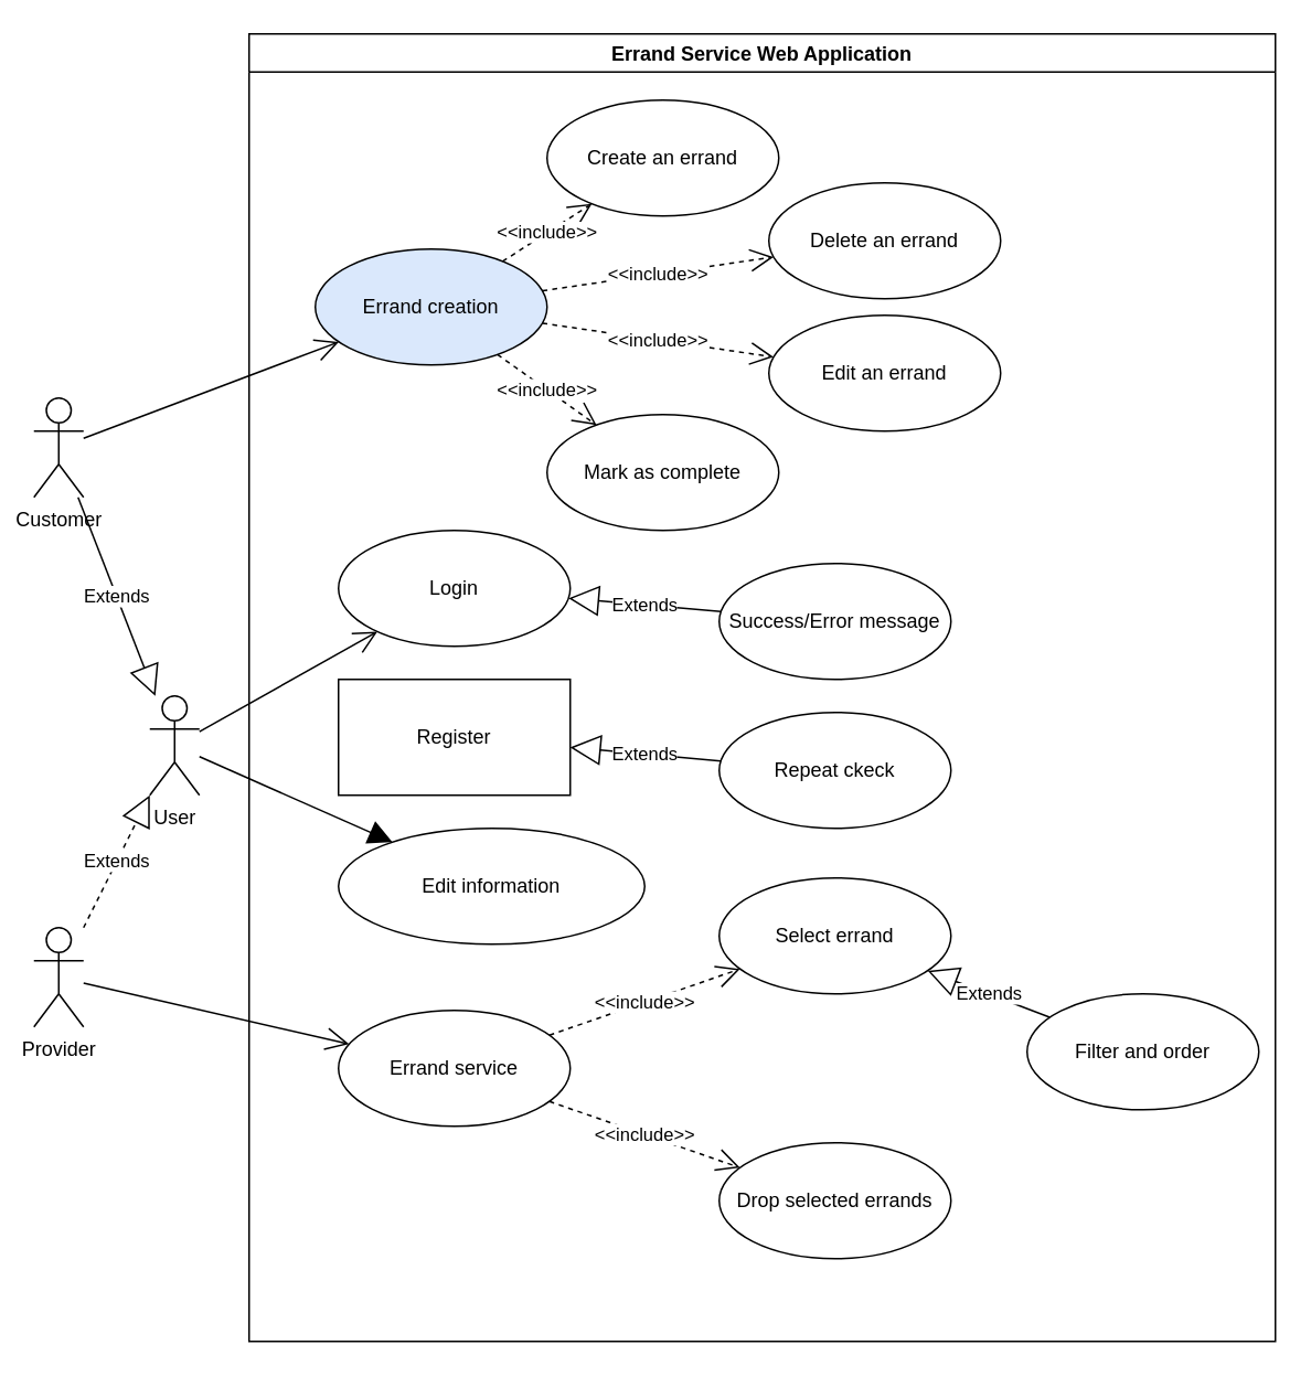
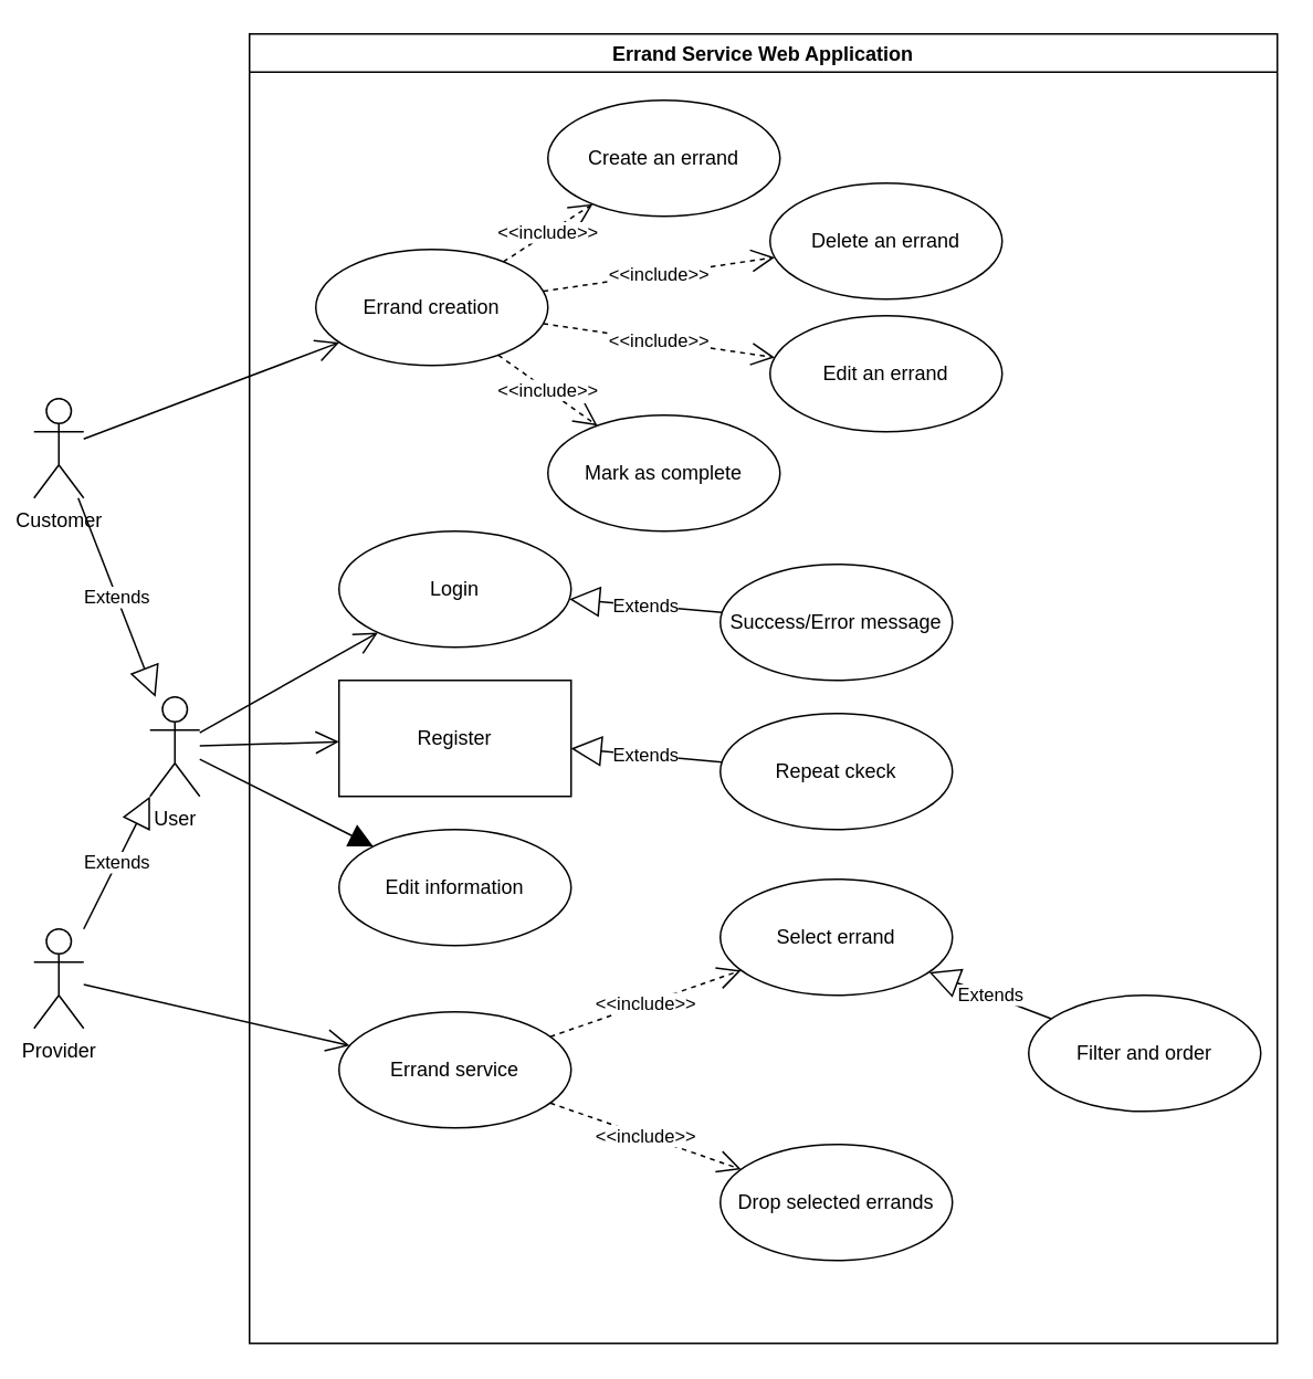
- <mxCell id="10" value="Errand creation" style="ellipse;whiteSpace=wrap;html=1;fillColor=#dae8fc;" parent="4" vertex="1"><mxGeometry x="40" y="130" width="140" height="70" as="geometry" /></mxCell>
+ <mxCell id="10" value="Errand creation" style="ellipse;whiteSpace=wrap;html=1;" parent="4" vertex="1"><mxGeometry x="40" y="130" width="140" height="70" as="geometry" /></mxCell>
+ <mxCell id="32" value="" style="endArrow=open;endFill=1;endSize=12;html=1;" parent="1" source="2" target="6" edge="1"><mxGeometry width="160" relative="1" as="geometry"><mxPoint x="200" y="476.212" as="sourcePoint" /><mxPoint x="286.382" y="440" as="targetPoint" /></mxGeometry></mxCell>
- <mxCell id="18" value="Edit information" style="ellipse;whiteSpace=wrap;html=1;" parent="4" vertex="1"><mxGeometry x="54" y="480" width="185" height="70" as="geometry" /></mxCell>
+ <mxCell id="18" value="Edit information" style="ellipse;whiteSpace=wrap;html=1;" parent="4" vertex="1"><mxGeometry x="54" y="480" width="140" height="70" as="geometry" /></mxCell>
- <mxCell id="31" value="Extends" style="endArrow=block;endSize=16;endFill=0;html=1;dashed=1;" parent="1" source="3" target="2" edge="1"><mxGeometry width="160" relative="1" as="geometry"><mxPoint x="120" y="390" as="sourcePoint" /><mxPoint x="120" y="520" as="targetPoint" /></mxGeometry></mxCell>
+ <mxCell id="31" value="Extends" style="endArrow=block;endSize=16;endFill=0;html=1;" parent="1" source="3" target="2" edge="1"><mxGeometry width="160" relative="1" as="geometry"><mxPoint x="120" y="390" as="sourcePoint" /><mxPoint x="120" y="520" as="targetPoint" /></mxGeometry></mxCell>
